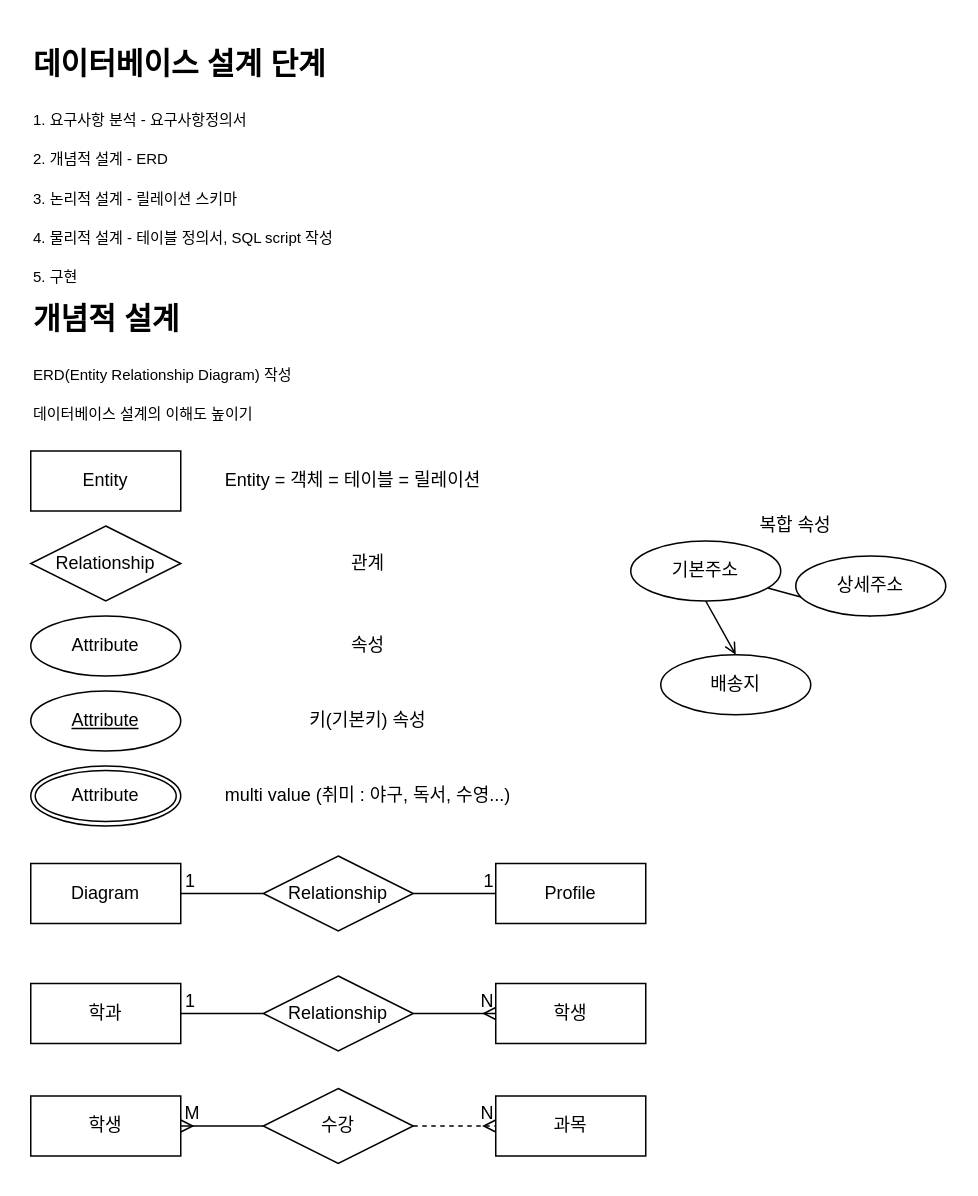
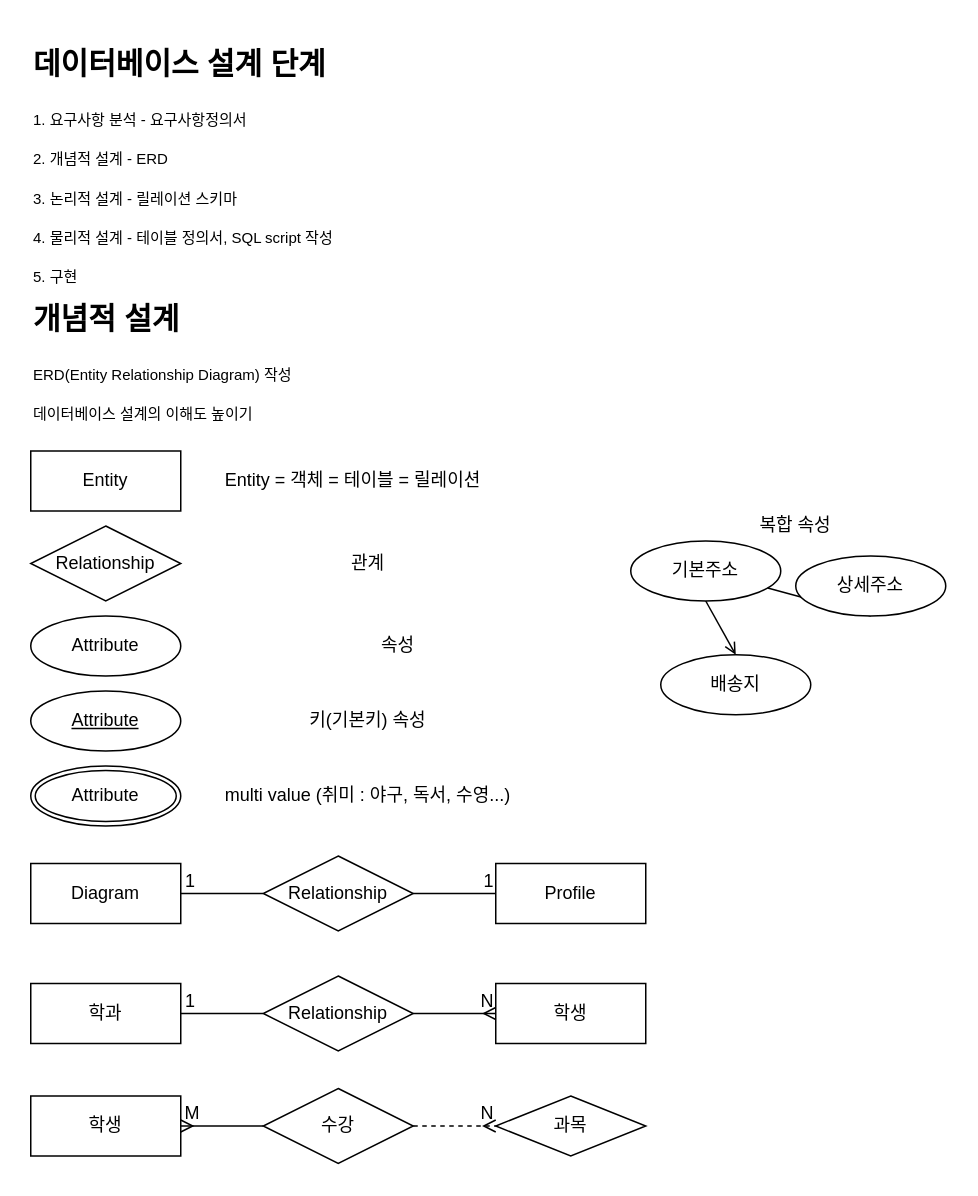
- <mxCell id="9" value="속성" style="text;html=1;align=center;verticalAlign=middle;whiteSpace=wrap;rounded=0;" parent="1" vertex="1"><mxGeometry x="140" y="415" width="210" height="30" as="geometry" /></mxCell>
+ <mxCell id="9" value="속성" style="text;html=1;align=center;verticalAlign=middle;whiteSpace=wrap;rounded=0;" parent="1" vertex="1"><mxGeometry x="160" y="415" width="210" height="30" as="geometry" /></mxCell>
- <mxCell id="30" value="과목" style="whiteSpace=wrap;html=1;align=center;" parent="1" vertex="1"><mxGeometry x="330" y="730" width="100" height="40" as="geometry" /></mxCell>
+ <mxCell id="30" value="과목" style="rhombus;whiteSpace=wrap;html=1;align=center;" parent="1" vertex="1"><mxGeometry x="330" y="730" width="100" height="40" as="geometry" /></mxCell>
